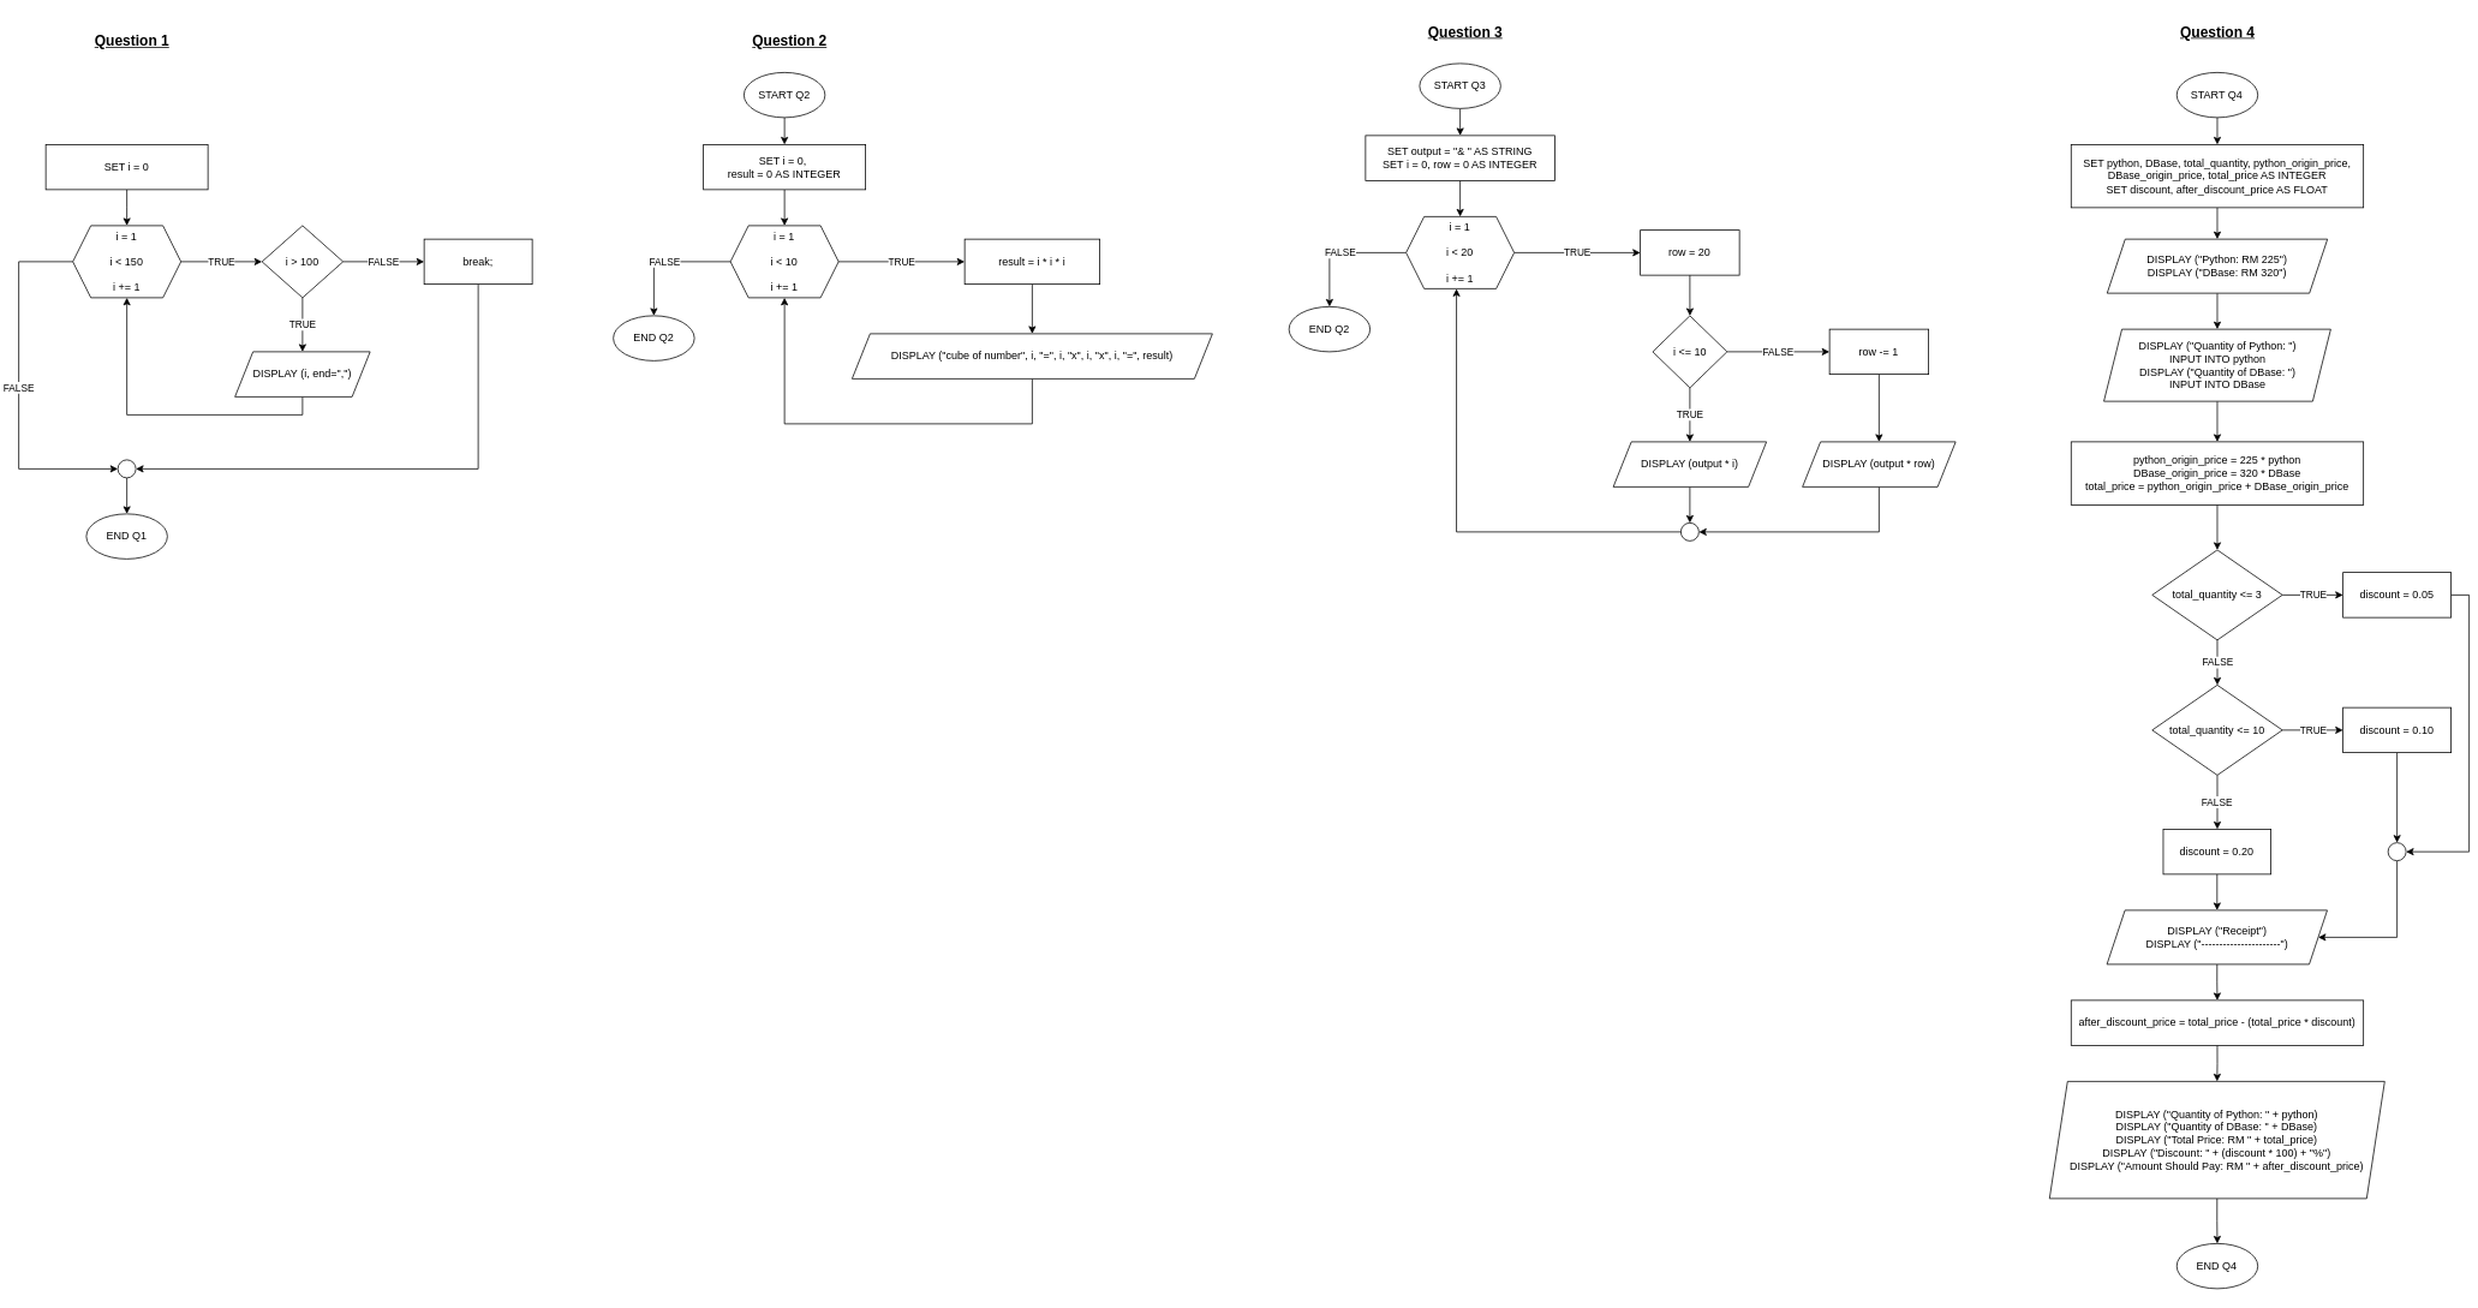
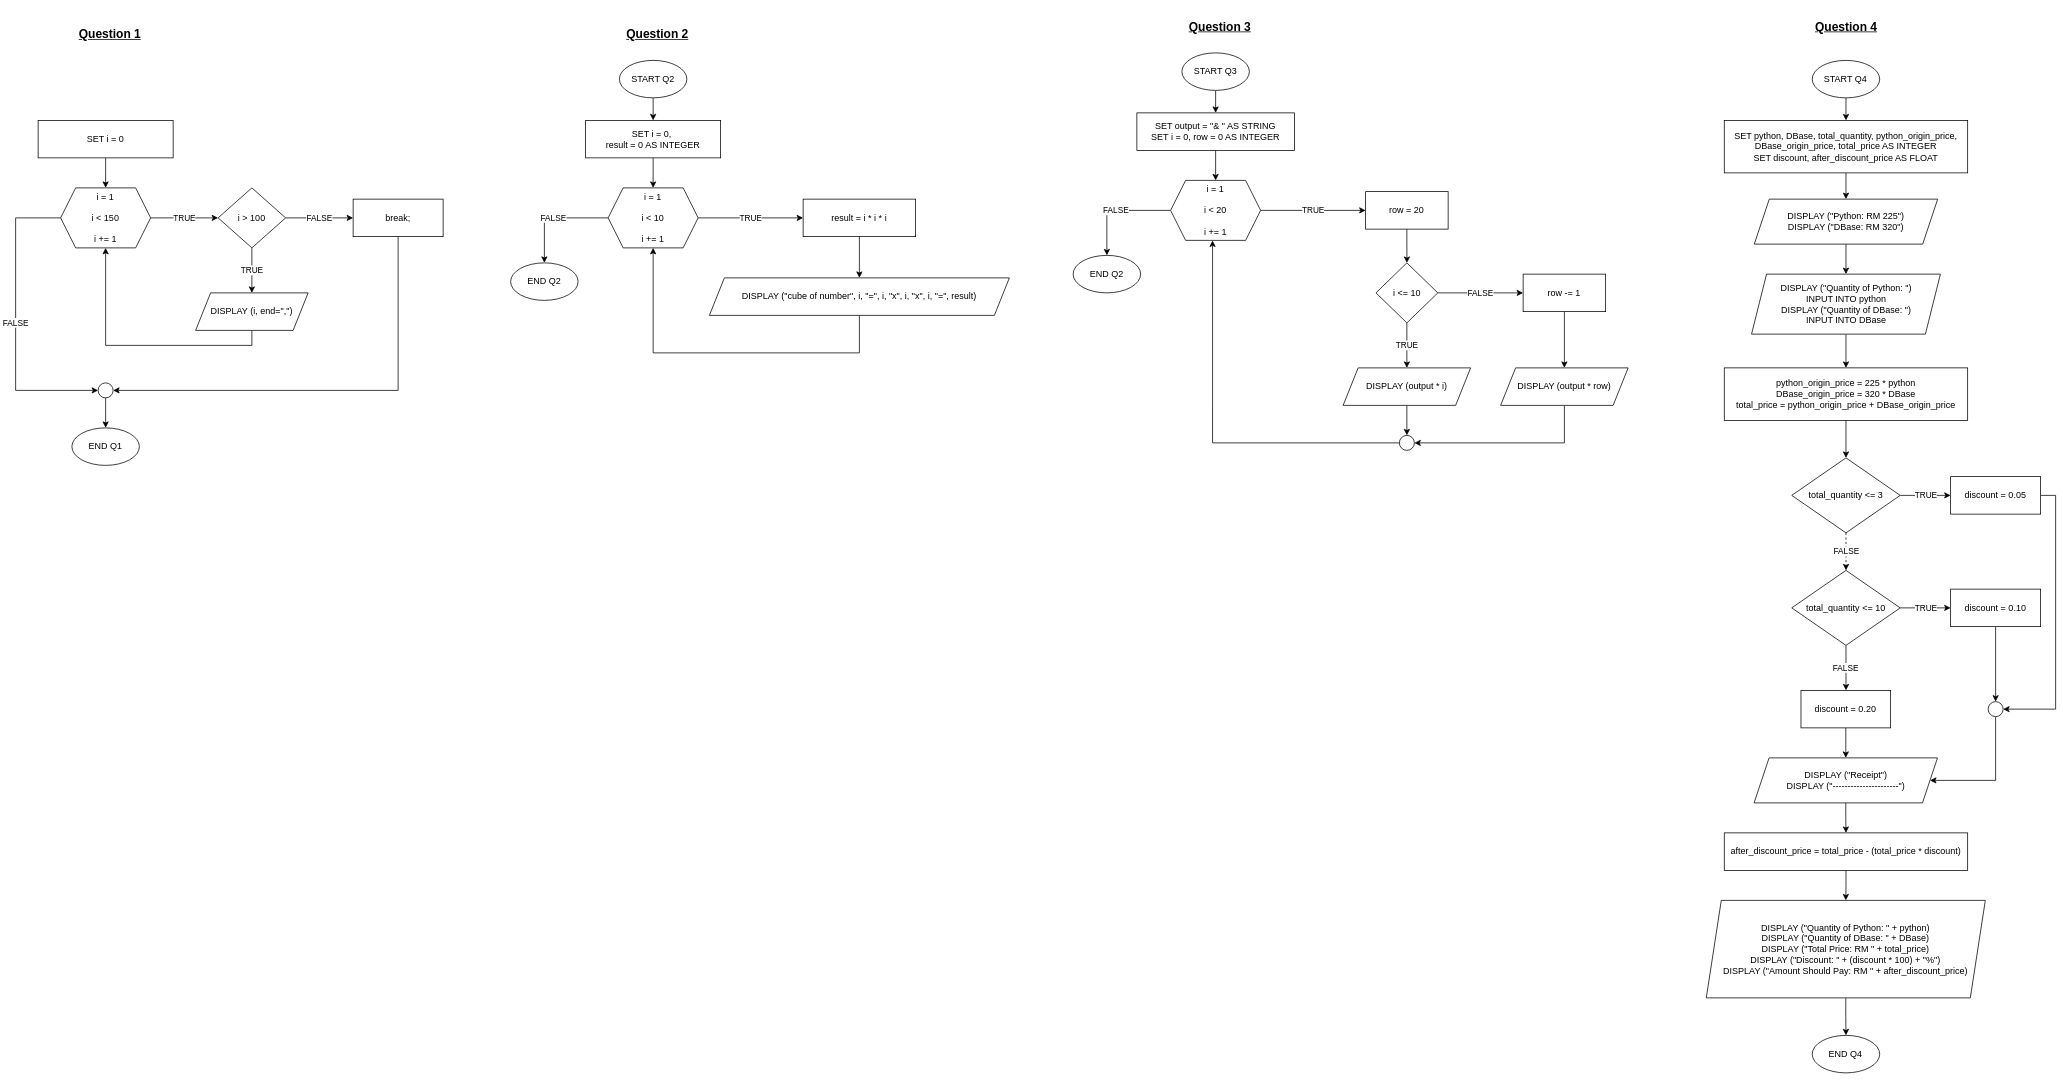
- <mxCell id="64" value="FALSE" style="edgeStyle=orthogonalEdgeStyle;rounded=0;orthogonalLoop=1;jettySize=auto;html=1;exitX=0.5;exitY=1;exitDx=0;exitDy=0;" edge="1" parent="1" source="66" target="71"><mxGeometry relative="1" as="geometry" /></mxCell>
+ <mxCell id="64" value="FALSE" style="edgeStyle=orthogonalEdgeStyle;rounded=0;orthogonalLoop=1;jettySize=auto;html=1;exitX=0.5;exitY=1;exitDx=0;exitDy=0;dashed=1;" edge="1" parent="1" source="66" target="71"><mxGeometry relative="1" as="geometry" /></mxCell>
